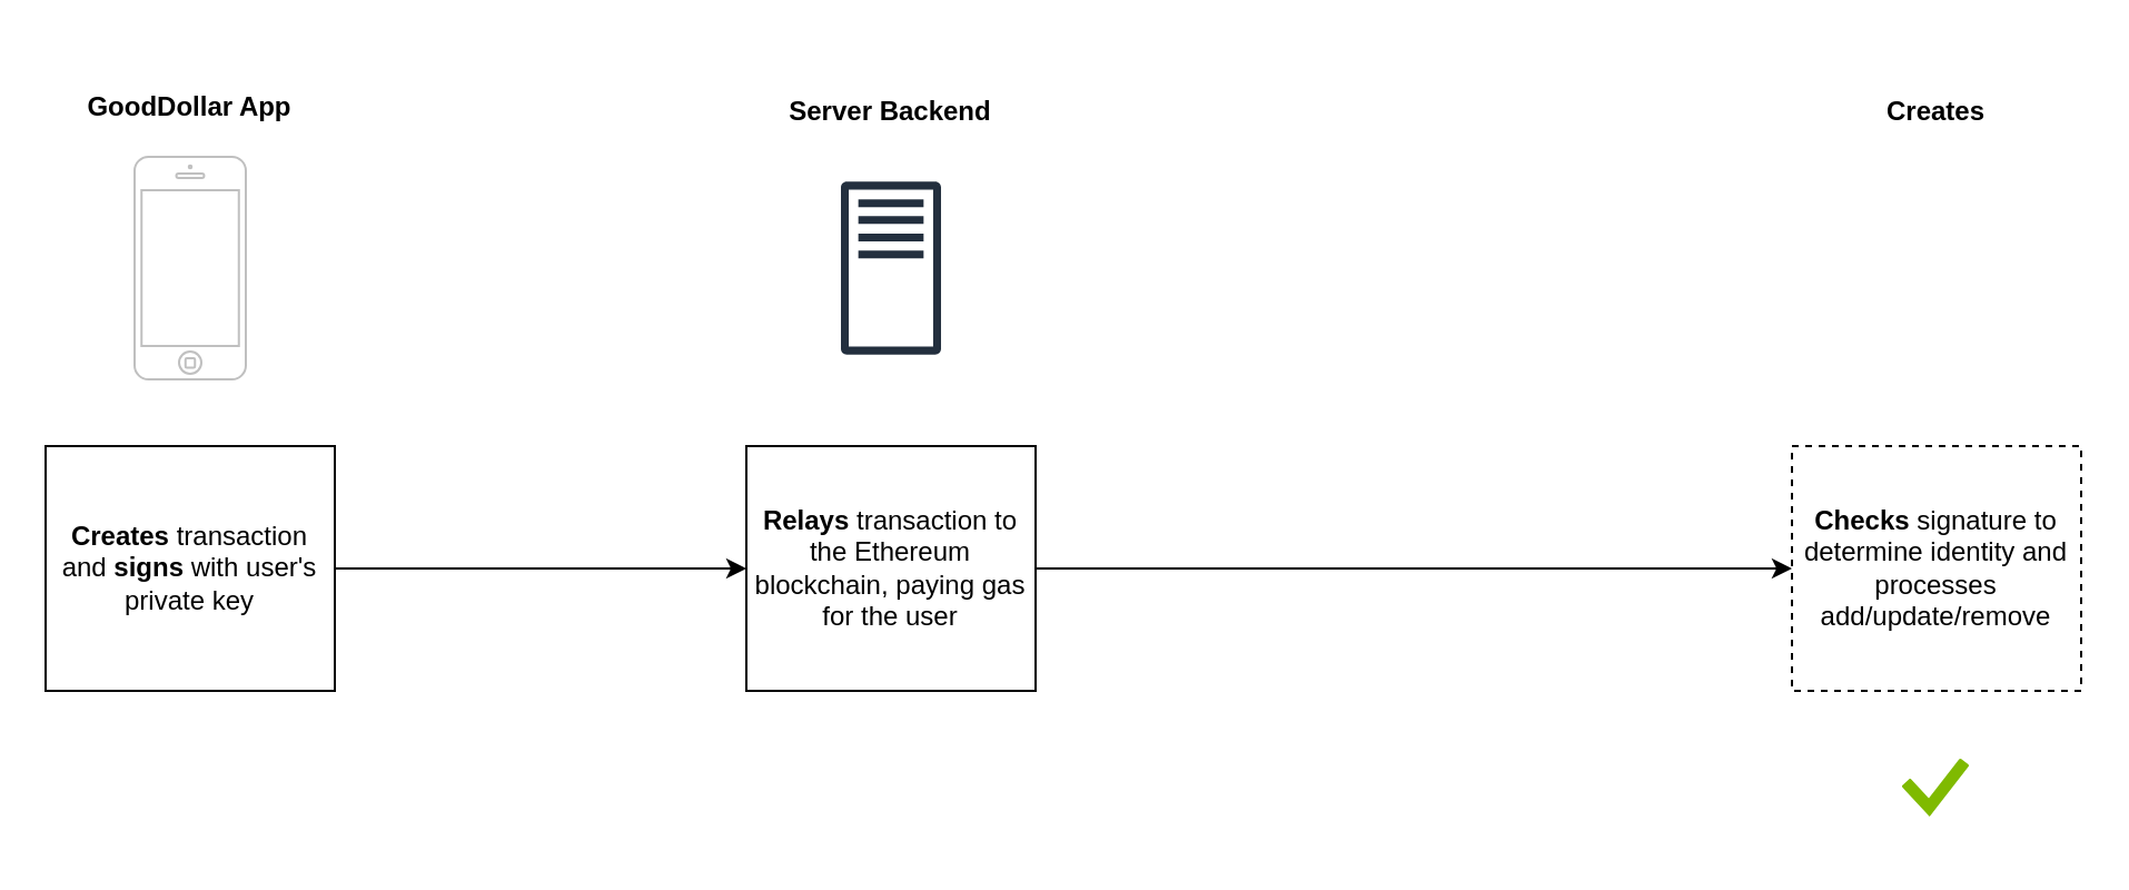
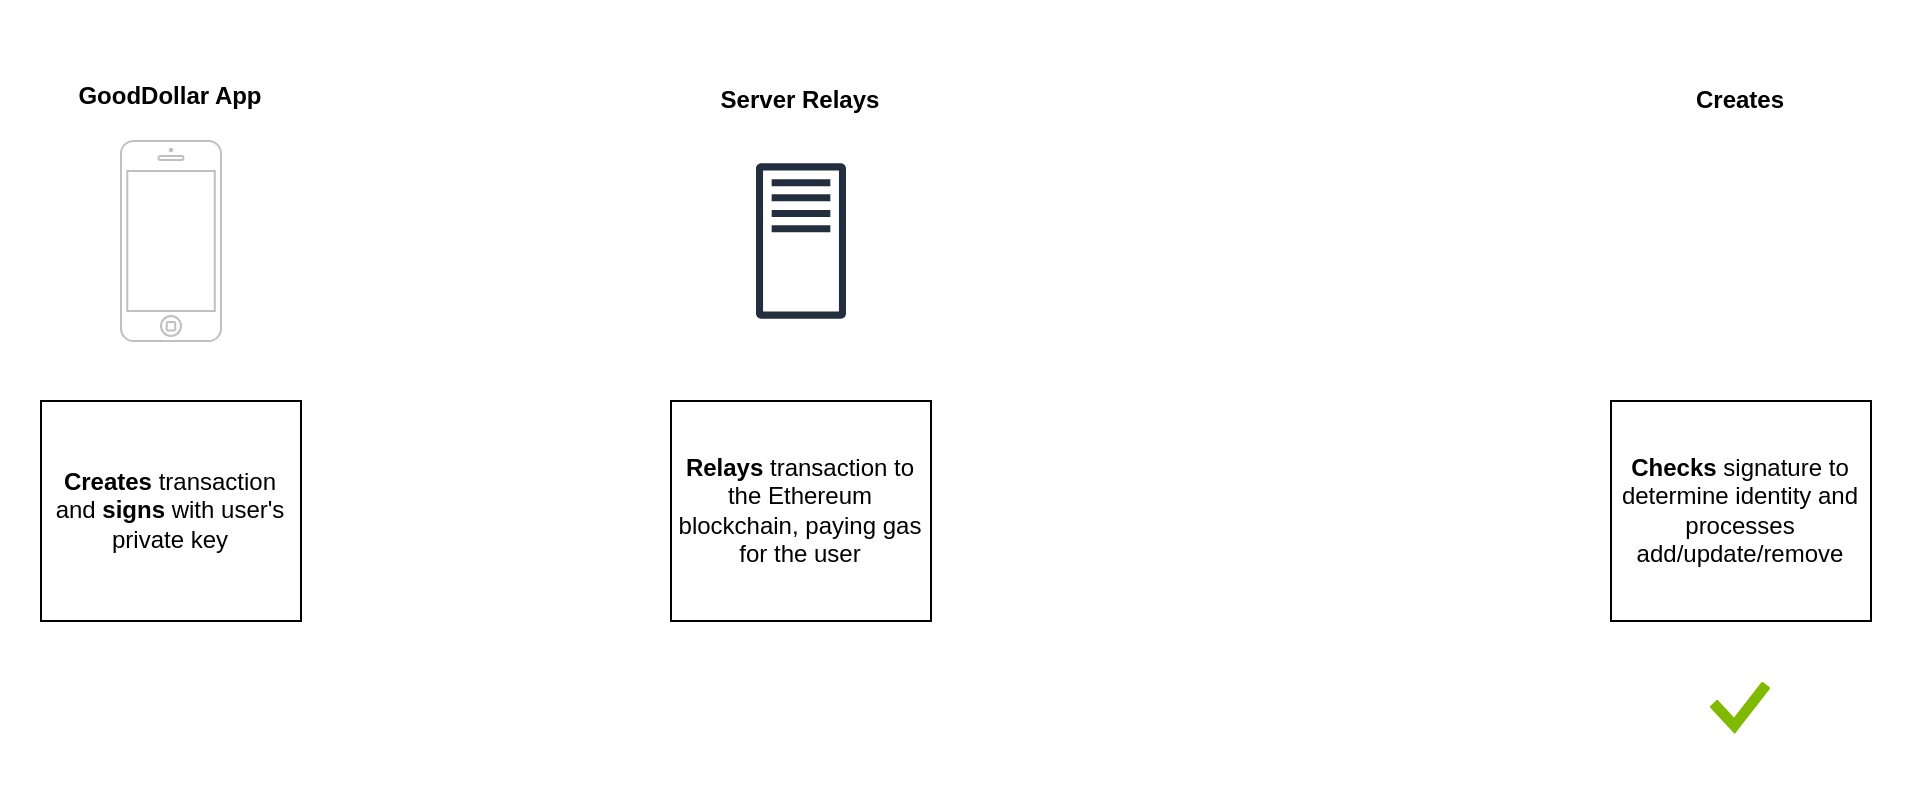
- <mxCell id="9" value="&lt;b&gt;Server Backend&lt;br&gt;&lt;/b&gt;" style="text;html=1;strokeColor=none;fillColor=none;align=center;verticalAlign=middle;whiteSpace=wrap;rounded=0;" vertex="1" parent="1"><mxGeometry x="350" y="30" width="100" height="40" as="geometry" /></mxCell>
+ <mxCell id="9" value="&lt;b&gt;Server Relays&lt;br&gt;&lt;/b&gt;" style="text;html=1;strokeColor=none;fillColor=none;align=center;verticalAlign=middle;whiteSpace=wrap;rounded=0;" vertex="1" parent="1"><mxGeometry x="350" y="30" width="100" height="40" as="geometry" /></mxCell>
- <mxCell id="2" style="edgeStyle=orthogonalEdgeStyle;rounded=0;orthogonalLoop=1;jettySize=auto;html=1;entryX=0;entryY=0.5;entryDx=0;entryDy=0;" edge="1" parent="1" source="3" target="7"><mxGeometry relative="1" as="geometry" /></mxCell>
- <mxCell id="6" style="edgeStyle=orthogonalEdgeStyle;rounded=0;orthogonalLoop=1;jettySize=auto;html=1;entryX=0;entryY=0.5;entryDx=0;entryDy=0;" edge="1" parent="1" source="7" target="10"><mxGeometry relative="1" as="geometry" /></mxCell>
- <mxCell id="10" value="&lt;b&gt;Checks&lt;/b&gt; signature to determine identity and processes add/update/remove" style="rounded=0;whiteSpace=wrap;html=1;dashed=1;" vertex="1" parent="1"><mxGeometry x="805" y="200" width="130" height="110" as="geometry" /></mxCell>
+ <mxCell id="10" value="&lt;b&gt;Checks&lt;/b&gt; signature to determine identity and processes add/update/remove" style="rounded=0;whiteSpace=wrap;html=1;" vertex="1" parent="1"><mxGeometry x="805" y="200" width="130" height="110" as="geometry" /></mxCell>
